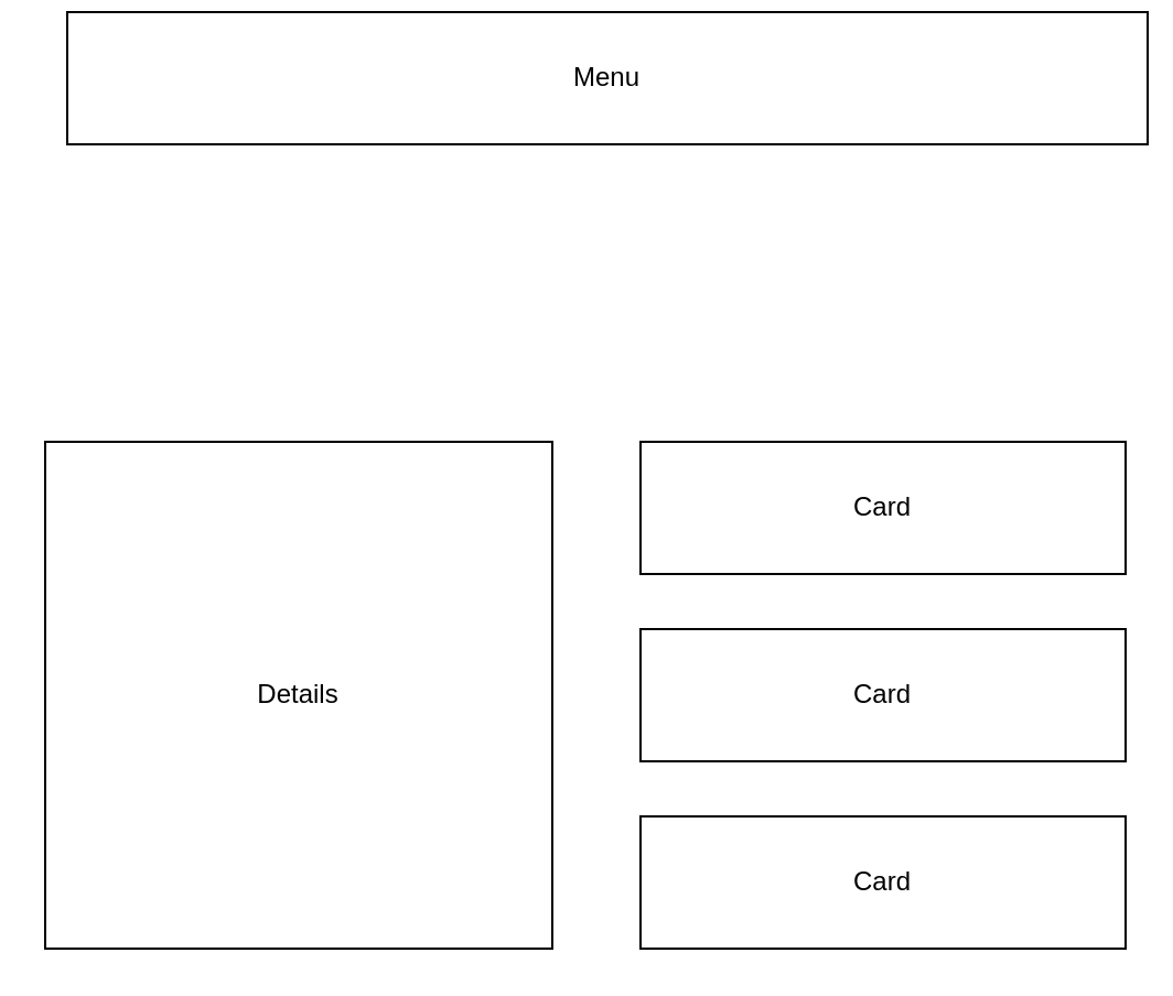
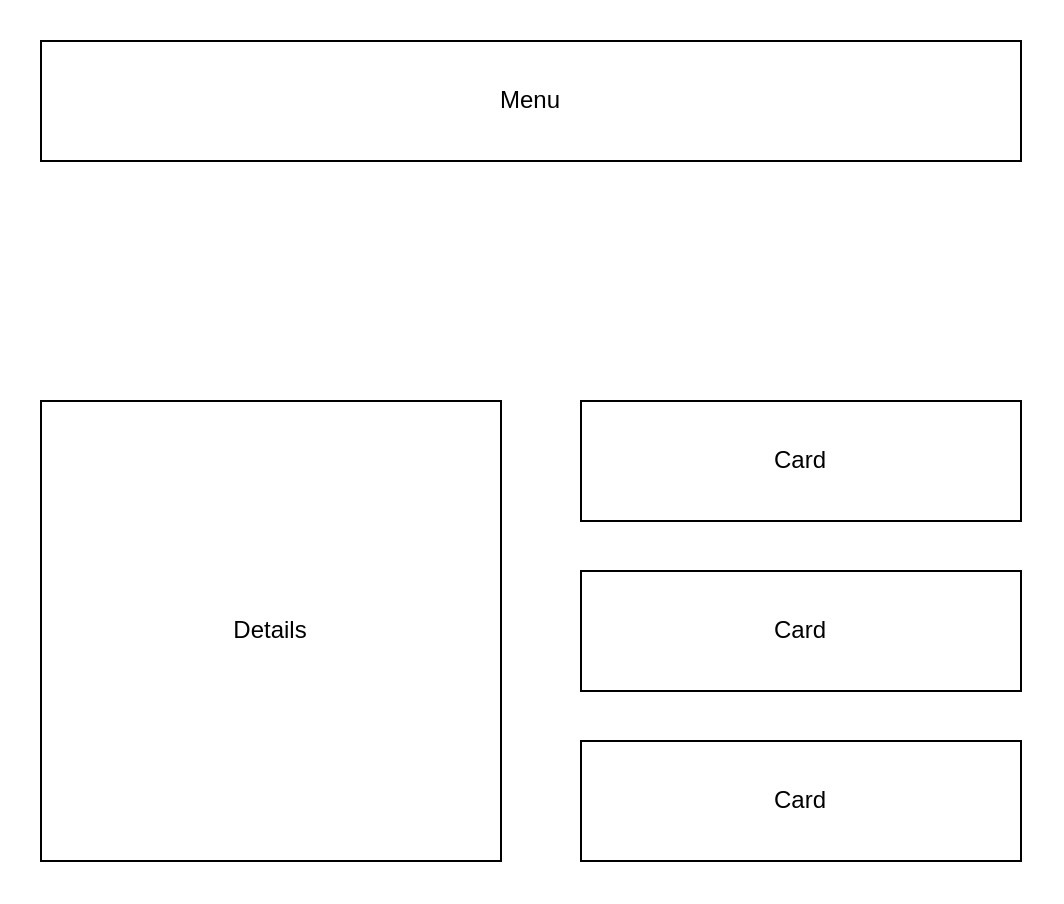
- <mxCell id="2" value="Menu" style="rounded=0;whiteSpace=wrap;html=1;" vertex="1" parent="1"><mxGeometry x="30" y="5" width="490" height="60" as="geometry" /></mxCell>
+ <mxCell id="2" value="Menu" style="rounded=0;whiteSpace=wrap;html=1;" vertex="1" parent="1"><mxGeometry x="20" y="20" width="490" height="60" as="geometry" /></mxCell>
